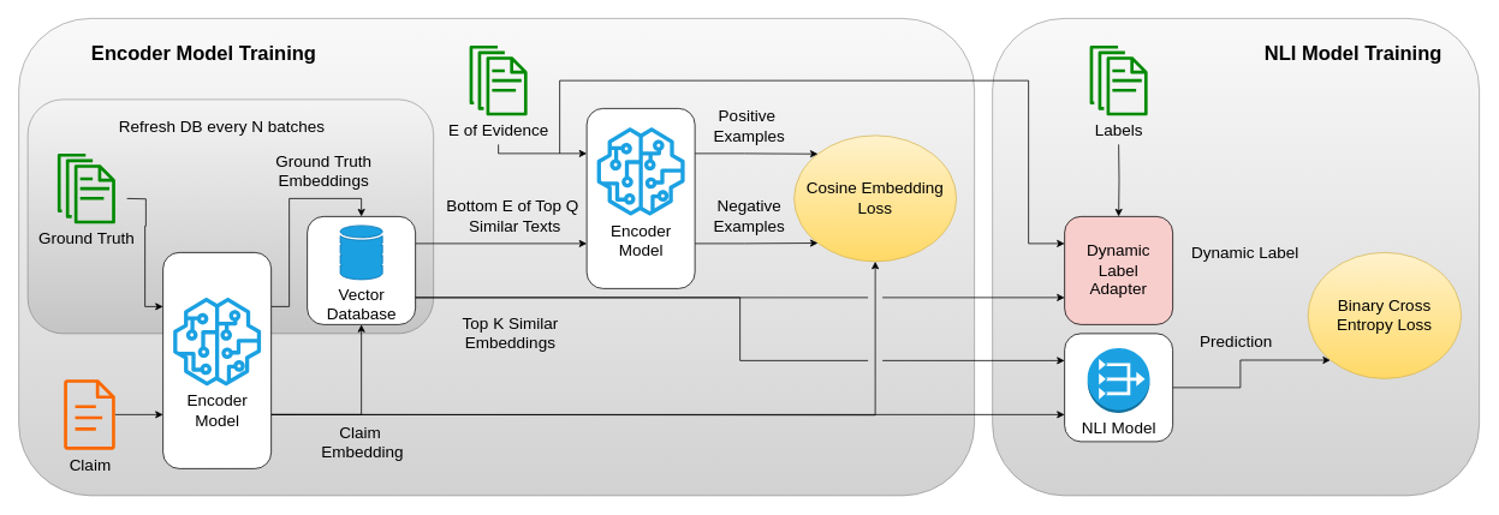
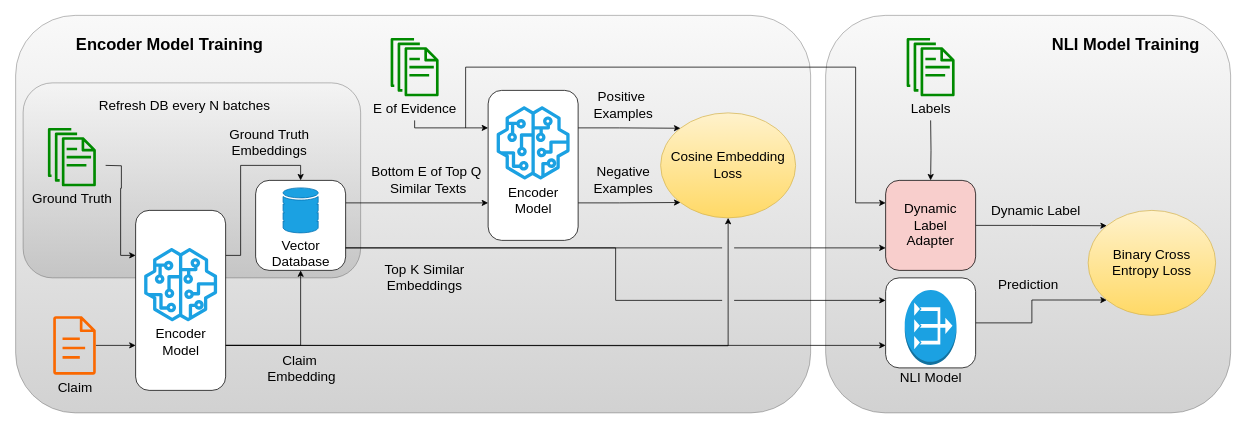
+ <mxCell id="39" style="edgeStyle=orthogonalEdgeStyle;rounded=0;orthogonalLoop=1;jettySize=auto;html=1;entryX=0;entryY=0;entryDx=0;entryDy=0;" edge="1" parent="1" source="40" target="41"><mxGeometry relative="1" as="geometry"><mxPoint x="1480" y="300" as="targetPoint" /></mxGeometry></mxCell>
- <mxCell id="16" value="&lt;font style=&quot;font-size: 18px;&quot; color=&quot;#000000&quot;&gt;NLI Model&lt;br&gt;&lt;/font&gt;" style="outlineConnect=0;dashed=0;verticalLabelPosition=bottom;verticalAlign=top;align=center;html=1;shape=mxgraph.aws3.vpc_nat_gateway;fillColor=#1ba1e2;strokeColor=#006EAF;fontColor=#ffffff;" vertex="1" parent="1"><mxGeometry x="1205.5" y="386" width="69" height="72" as="geometry" /></mxCell>
+ <mxCell id="16" value="&lt;font style=&quot;font-size: 18px;&quot; color=&quot;#000000&quot;&gt;NLI Model&lt;br&gt;&lt;/font&gt;" style="outlineConnect=0;dashed=0;verticalLabelPosition=bottom;verticalAlign=top;align=center;html=1;shape=mxgraph.aws3.vpc_nat_gateway;fillColor=#1ba1e2;strokeColor=#006EAF;fontColor=#ffffff;" vertex="1" parent="1"><mxGeometry x="1205.5" y="386" width="69" height="100" as="geometry" /></mxCell>
